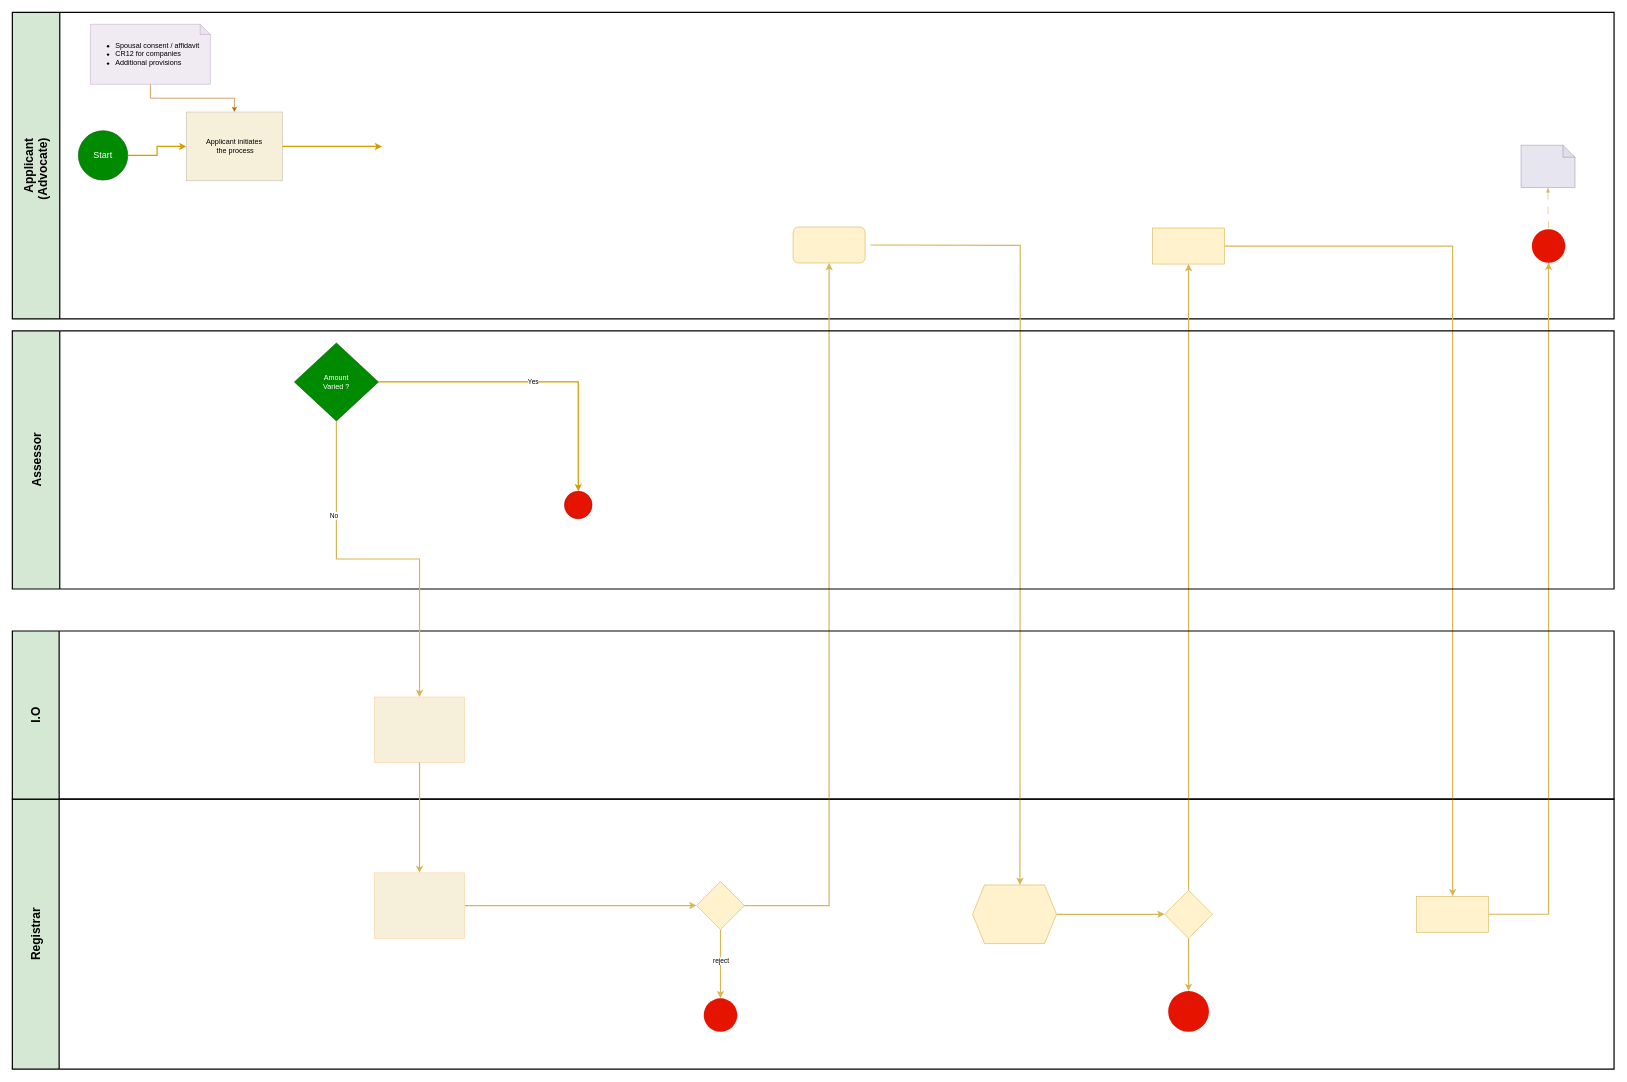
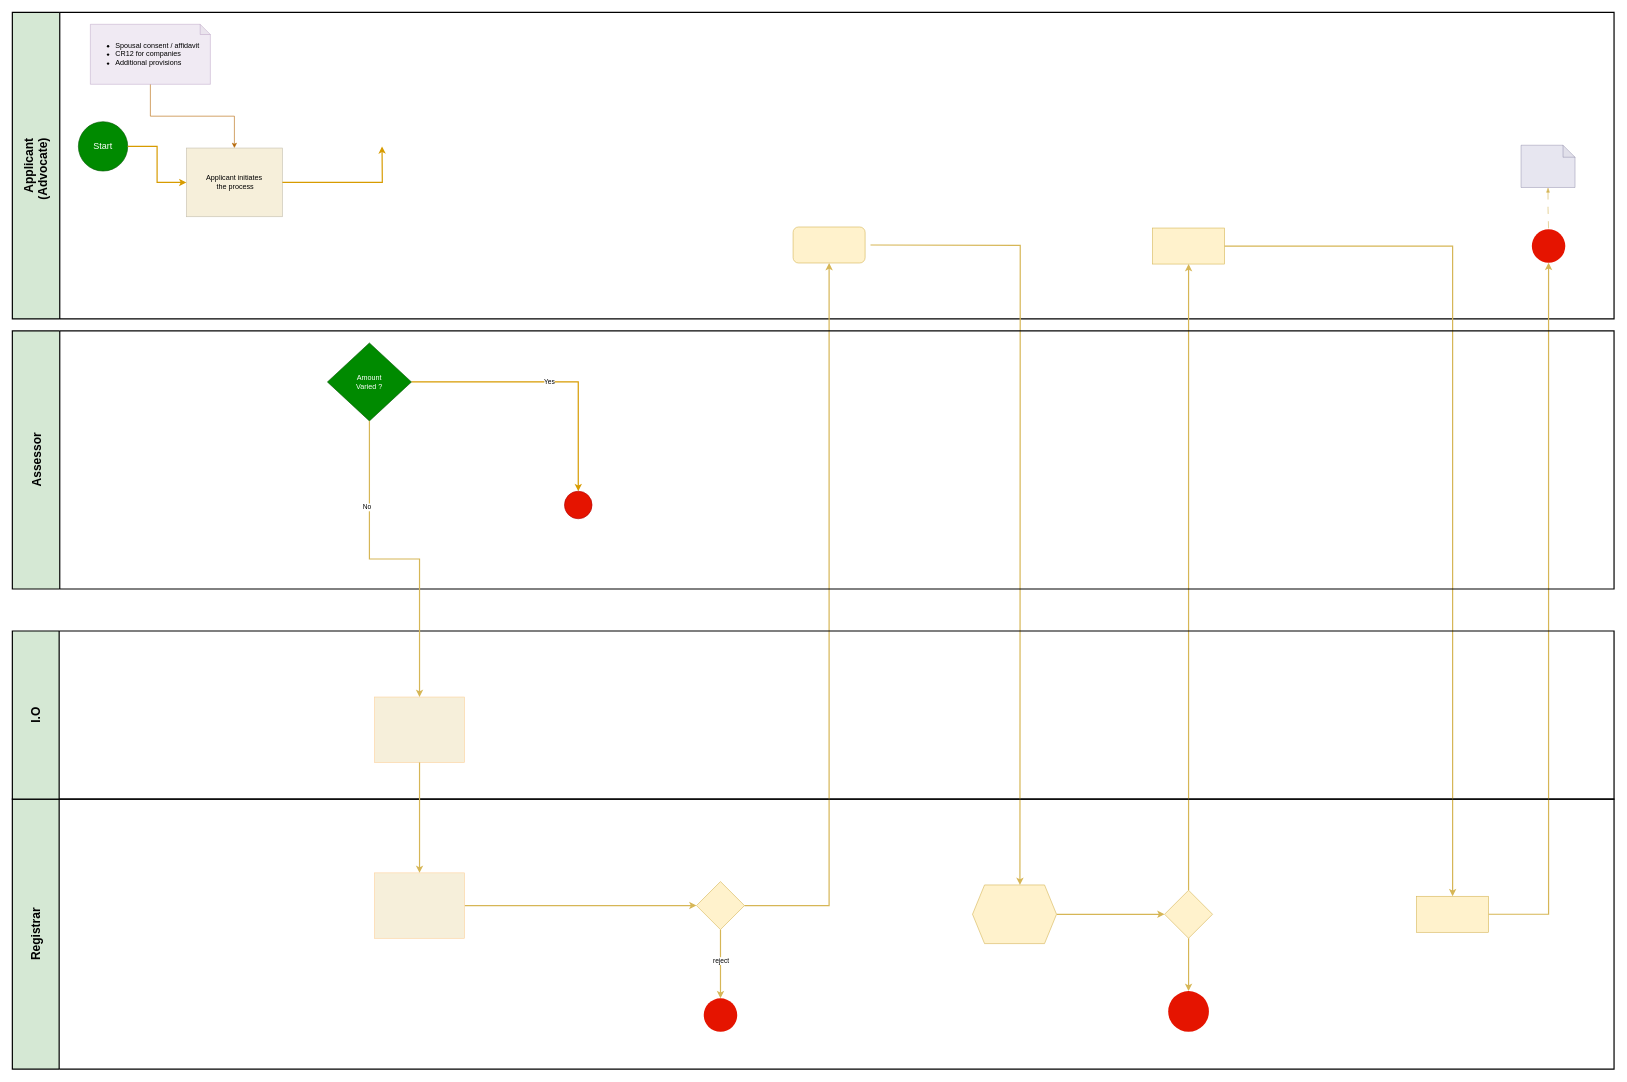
- <mxCell id="3" value="&lt;span style=&quot;&quot;&gt;Applicant initiates&lt;br&gt;&amp;nbsp;the process&lt;br&gt;    &lt;/span&gt;" style="rounded=0;whiteSpace=wrap;html=1;fillColor=#F6EFDA;strokeColor=#c5bfae;" parent="2" vertex="1"><mxGeometry x="290" y="166.185" width="160" height="114.5" as="geometry" /></mxCell>
+ <mxCell id="3" value="&lt;span style=&quot;&quot;&gt;Applicant initiates&lt;br&gt;&amp;nbsp;the process&lt;br&gt;    &lt;/span&gt;" style="rounded=0;whiteSpace=wrap;html=1;fillColor=#F6EFDA;strokeColor=#c5bfae;" parent="2" vertex="1"><mxGeometry x="290" y="226.185" width="160" height="114.5" as="geometry" /></mxCell>
- <mxCell id="6" value="&lt;font style=&quot;font-size: 15px;&quot; color=&quot;#ffffff&quot;&gt;Start&lt;/font&gt;" style="ellipse;whiteSpace=wrap;html=1;aspect=fixed;fillColor=#008a00;strokeColor=#005700;fontColor=#ffffff;" parent="2" vertex="1"><mxGeometry x="110" y="197.31" width="82.25" height="82.25" as="geometry" /></mxCell>
+ <mxCell id="6" value="&lt;font style=&quot;font-size: 15px;&quot; color=&quot;#ffffff&quot;&gt;Start&lt;/font&gt;" style="ellipse;whiteSpace=wrap;html=1;aspect=fixed;fillColor=#008a00;strokeColor=#005700;fontColor=#ffffff;" parent="2" vertex="1"><mxGeometry x="110" y="182.31" width="82.25" height="82.25" as="geometry" /></mxCell>
- <mxCell id="34" value="Amount&lt;br&gt;Varied ?" style="rhombus;whiteSpace=wrap;html=1;fillColor=#008a00;strokeColor=#005700;rounded=0;fontColor=#ffffff;" parent="32" vertex="1"><mxGeometry x="470" y="20" width="140" height="130" as="geometry" /></mxCell>
+ <mxCell id="34" value="Amount&lt;br&gt;Varied ?" style="rhombus;whiteSpace=wrap;html=1;fillColor=#008a00;strokeColor=#005700;rounded=0;fontColor=#ffffff;" parent="32" vertex="1"><mxGeometry x="525" y="20" width="140" height="130" as="geometry" /></mxCell>
